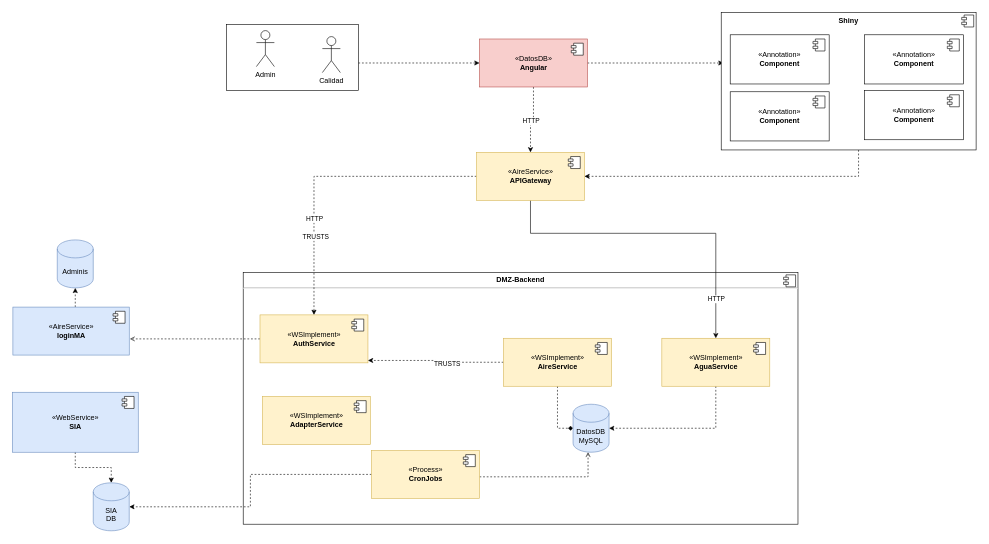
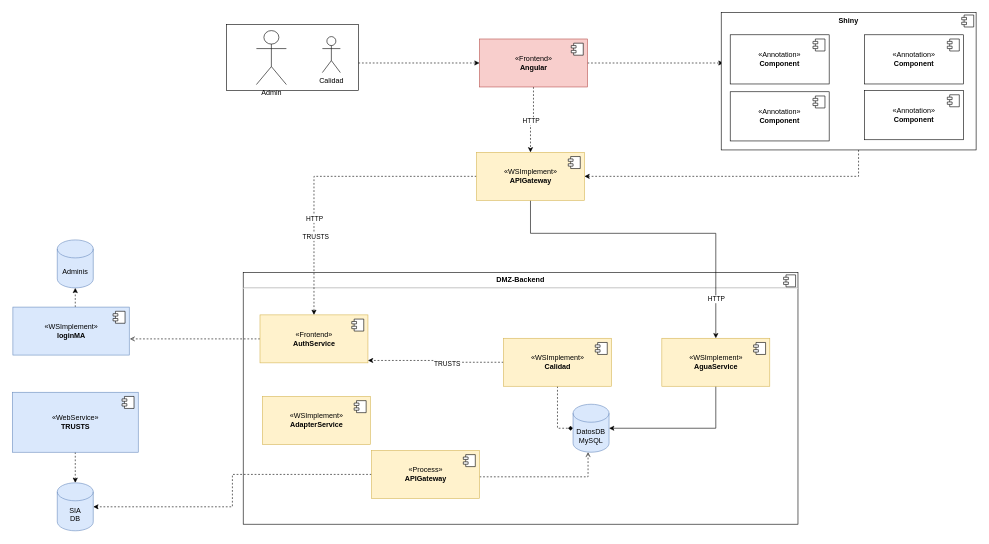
- <mxCell id="9" value="Admin" style="shape=umlActor;verticalLabelPosition=bottom;verticalAlign=top;html=1;" parent="1" vertex="1"><mxGeometry x="427" y="50" width="30" height="60" as="geometry" /></mxCell>
+ <mxCell id="9" value="Admin" style="shape=umlActor;verticalLabelPosition=bottom;verticalAlign=top;html=1;" parent="1" vertex="1"><mxGeometry x="427" y="50" width="50" height="90" as="geometry" /></mxCell>
- <mxCell id="25" value="«DatosDB»&lt;br&gt;&lt;b&gt;Angular&lt;/b&gt;" style="html=1;dropTarget=0;fillColor=#f8cecc;strokeColor=#b85450;" parent="1" vertex="1"><mxGeometry x="799" y="64" width="180" height="80" as="geometry" /></mxCell>
+ <mxCell id="25" value="«Frontend»&lt;br&gt;&lt;b&gt;Angular&lt;/b&gt;" style="html=1;dropTarget=0;fillColor=#f8cecc;strokeColor=#b85450;" parent="1" vertex="1"><mxGeometry x="799" y="64" width="180" height="80" as="geometry" /></mxCell>
- <mxCell id="52" value="«AireService»&lt;br&gt;&lt;b&gt;APIGateway&lt;/b&gt;" style="html=1;dropTarget=0;fillColor=#fff2cc;strokeColor=#d6b656;" parent="1" vertex="1"><mxGeometry x="794" y="253" width="180" height="80" as="geometry" /></mxCell>
+ <mxCell id="52" value="«WSImplement»&lt;br&gt;&lt;b&gt;APIGateway&lt;/b&gt;" style="html=1;dropTarget=0;fillColor=#fff2cc;strokeColor=#d6b656;" parent="1" vertex="1"><mxGeometry x="794" y="253" width="180" height="80" as="geometry" /></mxCell>
- <mxCell id="33" value="«AireService»&lt;br&gt;&lt;b&gt;loginMA&lt;/b&gt;" style="html=1;dropTarget=0;fillColor=#dae8fc;strokeColor=#6c8ebf;" parent="1" vertex="1"><mxGeometry x="21" y="511" width="194" height="80" as="geometry" /></mxCell>
+ <mxCell id="33" value="«WSImplement»&lt;br&gt;&lt;b&gt;loginMA&lt;/b&gt;" style="html=1;dropTarget=0;fillColor=#dae8fc;strokeColor=#6c8ebf;" parent="1" vertex="1"><mxGeometry x="21" y="511" width="194" height="80" as="geometry" /></mxCell>
- <mxCell id="13" value="«WSImplement»&lt;br&gt;&lt;b&gt;AuthService&lt;/b&gt;" style="html=1;dropTarget=0;fillColor=#fff2cc;strokeColor=#d6b656;" parent="1" vertex="1"><mxGeometry x="433" y="524" width="180" height="80" as="geometry" /></mxCell>
+ <mxCell id="13" value="«Frontend»&lt;br&gt;&lt;b&gt;AuthService&lt;/b&gt;" style="html=1;dropTarget=0;fillColor=#fff2cc;strokeColor=#d6b656;" parent="1" vertex="1"><mxGeometry x="433" y="524" width="180" height="80" as="geometry" /></mxCell>
- <mxCell id="18" value="«WSImplement»&lt;br&gt;&lt;b&gt;AireService&lt;/b&gt;" style="html=1;dropTarget=0;fillColor=#fff2cc;strokeColor=#d6b656;" parent="1" vertex="1"><mxGeometry x="839" y="563" width="180" height="80" as="geometry" /></mxCell>
+ <mxCell id="18" value="«WSImplement»&lt;br&gt;&lt;b&gt;Calidad&lt;/b&gt;" style="html=1;dropTarget=0;fillColor=#fff2cc;strokeColor=#d6b656;" parent="1" vertex="1"><mxGeometry x="839" y="563" width="180" height="80" as="geometry" /></mxCell>
- <mxCell id="5" value="«WebService»&lt;br&gt;&lt;b&gt;SIA&lt;/b&gt;" style="html=1;dropTarget=0;fillColor=#dae8fc;strokeColor=#6c8ebf;" parent="1" vertex="1"><mxGeometry x="20" y="653" width="210" height="100" as="geometry" /></mxCell>
+ <mxCell id="5" value="«WebService»&lt;br&gt;&lt;b&gt;TRUSTS&lt;/b&gt;" style="html=1;dropTarget=0;fillColor=#dae8fc;strokeColor=#6c8ebf;" parent="1" vertex="1"><mxGeometry x="20" y="653" width="210" height="100" as="geometry" /></mxCell>
- <mxCell id="54" style="edgeStyle=orthogonalEdgeStyle;rounded=0;orthogonalLoop=1;jettySize=auto;html=1;entryX=1;entryY=0.5;entryDx=0;entryDy=0;entryPerimeter=0;dashed=1;" parent="1" source="55" target="20" edge="1"><mxGeometry relative="1" as="geometry"><Array as="points"><mxPoint x="1193" y="713" /></Array></mxGeometry></mxCell>
+ <mxCell id="54" style="edgeStyle=orthogonalEdgeStyle;rounded=0;orthogonalLoop=1;jettySize=auto;html=1;entryX=1;entryY=0.5;entryDx=0;entryDy=0;entryPerimeter=0;dashed=0;" parent="1" source="55" target="20" edge="1"><mxGeometry relative="1" as="geometry"><Array as="points"><mxPoint x="1193" y="713" /></Array></mxGeometry></mxCell>
- <mxCell id="29" value="«Process»&lt;br&gt;&lt;b&gt;CronJobs&lt;/b&gt;" style="html=1;dropTarget=0;fillColor=#fff2cc;strokeColor=#d6b656;" parent="1" vertex="1"><mxGeometry x="619" y="750" width="180" height="80" as="geometry" /></mxCell>
+ <mxCell id="29" value="«Process»&lt;br&gt;&lt;b&gt;APIGateway&lt;/b&gt;" style="html=1;dropTarget=0;fillColor=#fff2cc;strokeColor=#d6b656;" parent="1" vertex="1"><mxGeometry x="619" y="750" width="180" height="80" as="geometry" /></mxCell>
- <mxCell id="31" value="SIA&lt;br&gt;DB" style="shape=cylinder3;whiteSpace=wrap;html=1;boundedLbl=1;backgroundOutline=1;size=15;fillColor=#dae8fc;strokeColor=#6c8ebf;" parent="1" vertex="1"><mxGeometry x="155" y="804" width="60" height="80" as="geometry" /></mxCell>
+ <mxCell id="31" value="SIA&lt;br&gt;DB" style="shape=cylinder3;whiteSpace=wrap;html=1;boundedLbl=1;backgroundOutline=1;size=15;fillColor=#dae8fc;strokeColor=#6c8ebf;" parent="1" vertex="1"><mxGeometry x="95" y="804" width="60" height="80" as="geometry" /></mxCell>
